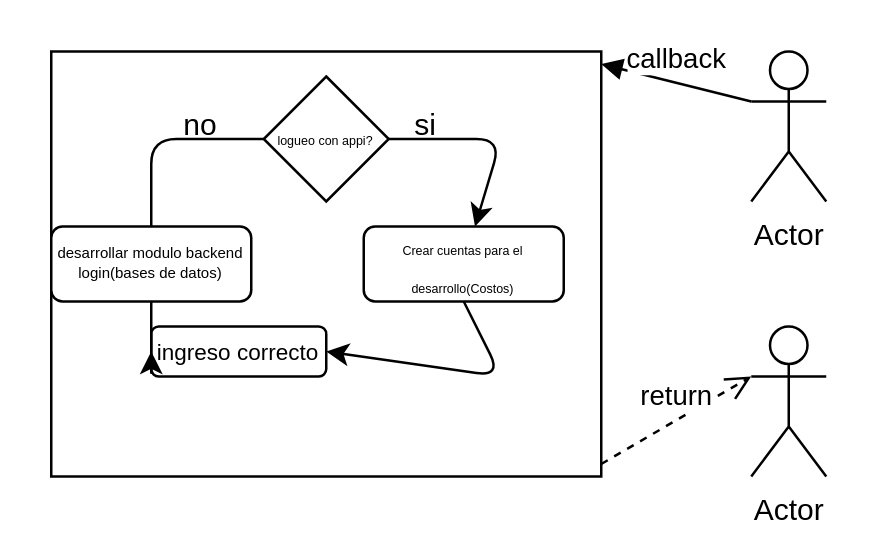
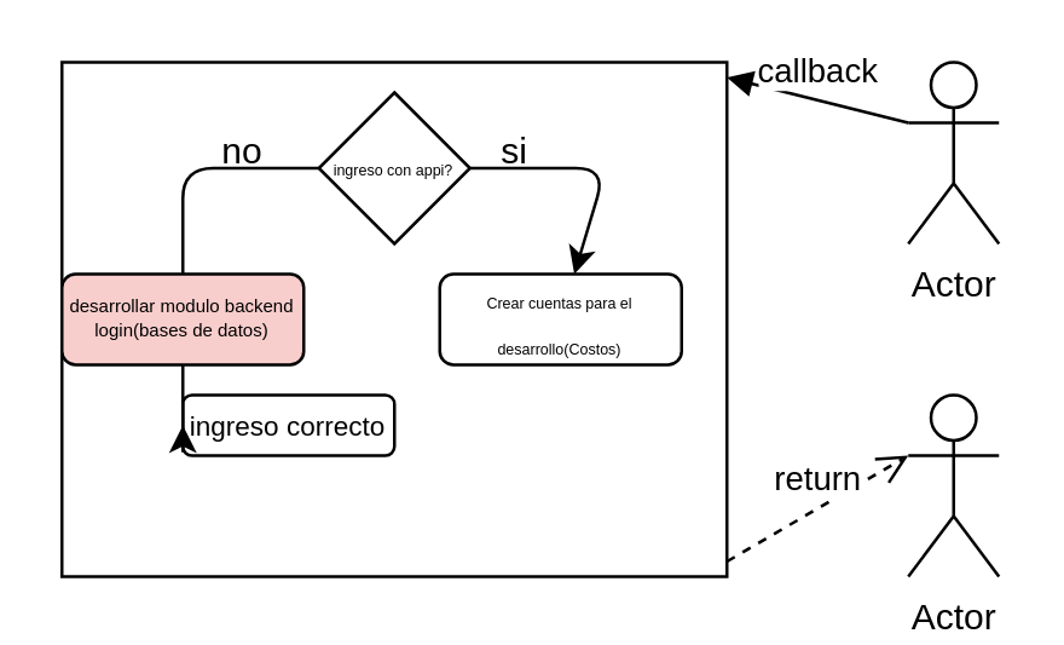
- <mxCell id="7" value="logueo con appi?" style="rhombus;whiteSpace=wrap;html=1;fontSize=5;" vertex="1" parent="1"><mxGeometry x="105" y="30" width="50" height="50" as="geometry" /></mxCell>
+ <mxCell id="7" value="ingreso con appi?" style="rhombus;whiteSpace=wrap;html=1;fontSize=5;" vertex="1" parent="1"><mxGeometry x="105" y="30" width="50" height="50" as="geometry" /></mxCell>
- <mxCell id="12" value="desarrollar modulo backend login(bases de datos)" style="rounded=1;whiteSpace=wrap;html=1;fontSize=6;" vertex="1" parent="1"><mxGeometry x="20" y="90" width="80" height="30" as="geometry" /></mxCell>
+ <mxCell id="12" value="desarrollar modulo backend login(bases de datos)" style="rounded=1;whiteSpace=wrap;html=1;fontSize=6;fillColor=#f8cecc;" vertex="1" parent="1"><mxGeometry x="20" y="90" width="80" height="30" as="geometry" /></mxCell>
- <mxCell id="16" value="" style="endArrow=classic;html=1;exitX=0.5;exitY=1;exitDx=0;exitDy=0;entryX=1;entryY=0.5;entryDx=0;entryDy=0;" edge="1" parent="1" source="9" target="14"><mxGeometry width="50" height="50" relative="1" as="geometry"><mxPoint x="100" y="120" as="sourcePoint" /><mxPoint x="150" y="70" as="targetPoint" /><Array as="points"><mxPoint x="200" y="150" /></Array></mxGeometry></mxCell>
